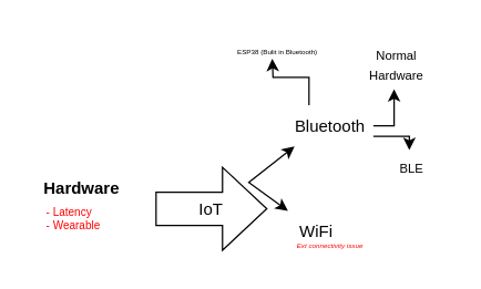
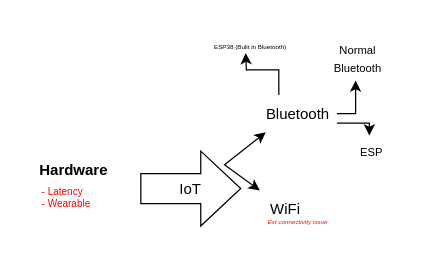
- <mxCell id="11" value="&lt;font style=&quot;font-size: 9px;&quot;&gt;Normal Hardware&lt;/font&gt;" style="text;html=1;align=center;verticalAlign=middle;whiteSpace=wrap;rounded=0;" vertex="1" parent="1"><mxGeometry x="258" y="31" width="56" height="30" as="geometry" /></mxCell>
+ <mxCell id="11" value="&lt;font style=&quot;font-size: 9px;&quot;&gt;Normal Bluetooth&lt;/font&gt;" style="text;html=1;align=center;verticalAlign=middle;whiteSpace=wrap;rounded=0;" vertex="1" parent="1"><mxGeometry x="258" y="31" width="56" height="30" as="geometry" /></mxCell>
- <mxCell id="12" value="&lt;font style=&quot;font-size: 9px;&quot;&gt;BLE&lt;/font&gt;" style="text;html=1;align=center;verticalAlign=middle;whiteSpace=wrap;rounded=0;" vertex="1" parent="1"><mxGeometry x="269" y="105.5" width="56" height="30" as="geometry" /></mxCell>
+ <mxCell id="12" value="&lt;font style=&quot;font-size: 9px;&quot;&gt;ESP&lt;/font&gt;" style="text;html=1;align=center;verticalAlign=middle;whiteSpace=wrap;rounded=0;" vertex="1" parent="1"><mxGeometry x="269" y="105.5" width="56" height="30" as="geometry" /></mxCell>
